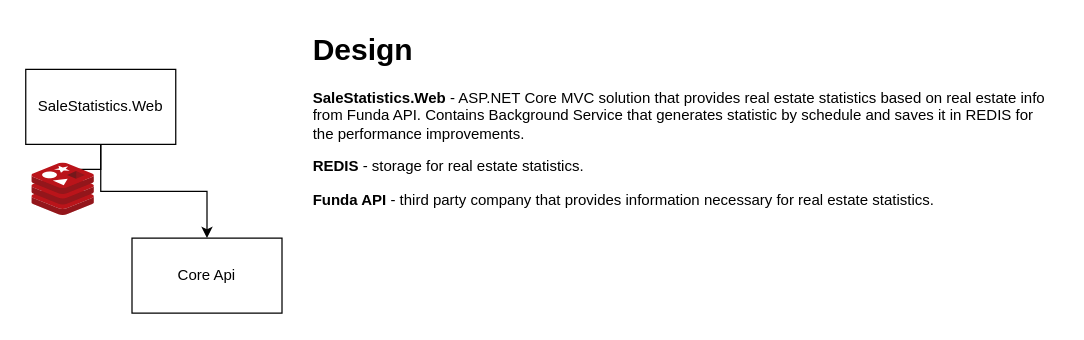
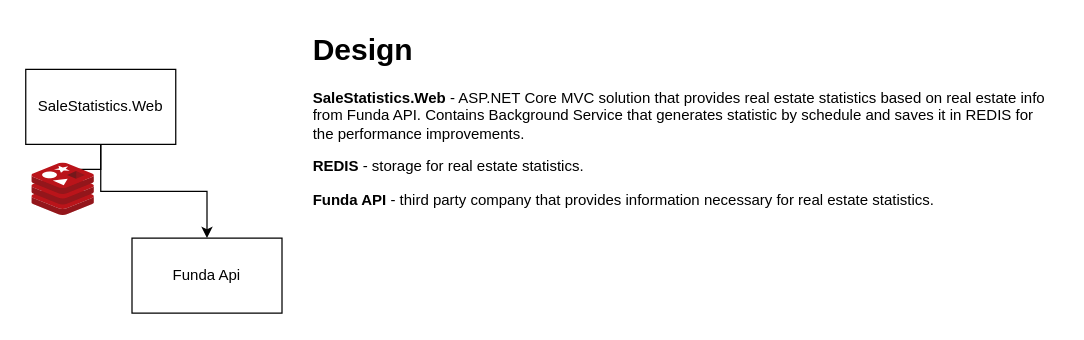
- <mxCell id="5" value="Core Api" style="rounded=0;whiteSpace=wrap;html=1;" vertex="1" parent="1"><mxGeometry x="105" y="190" width="120" height="60" as="geometry" /></mxCell>
+ <mxCell id="5" value="Funda Api" style="rounded=0;whiteSpace=wrap;html=1;" vertex="1" parent="1"><mxGeometry x="105" y="190" width="120" height="60" as="geometry" /></mxCell>
